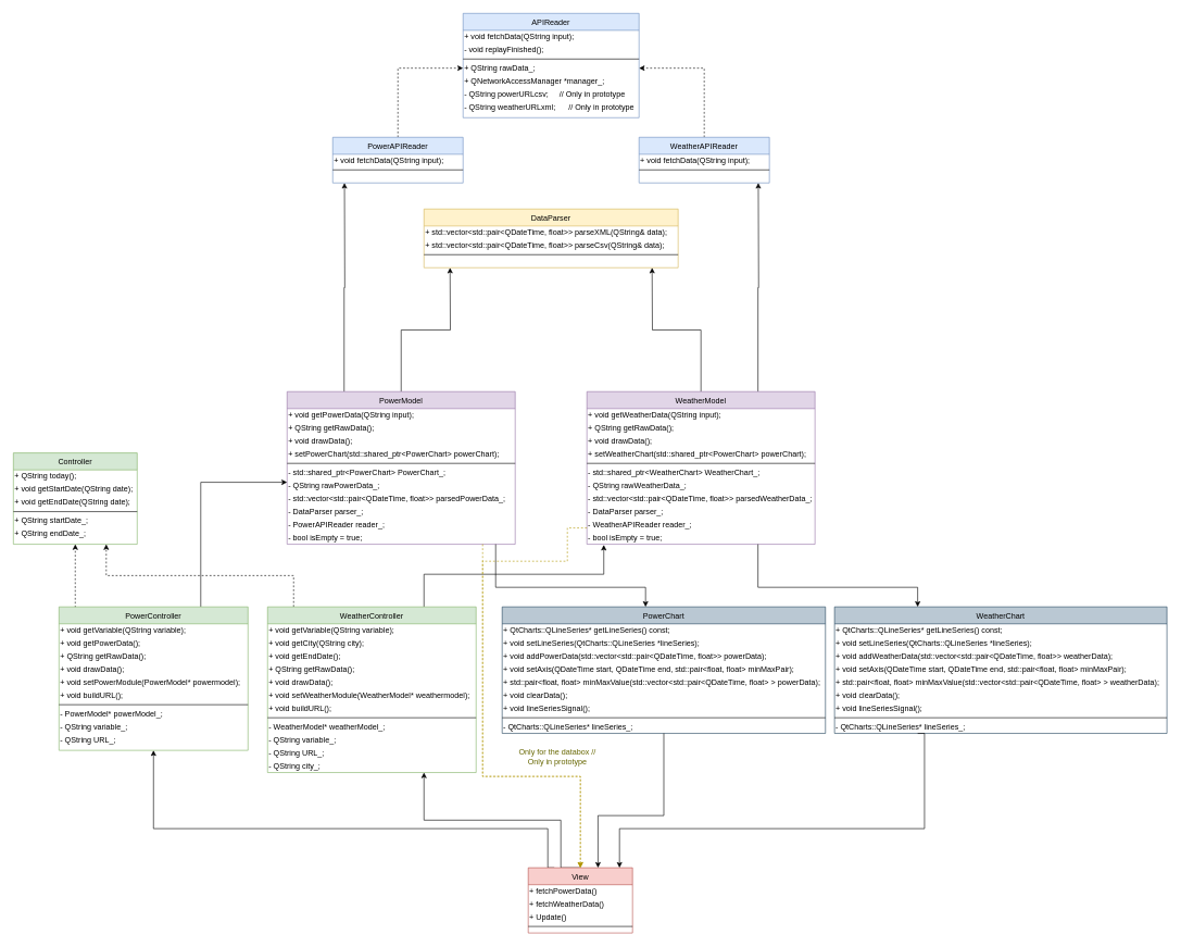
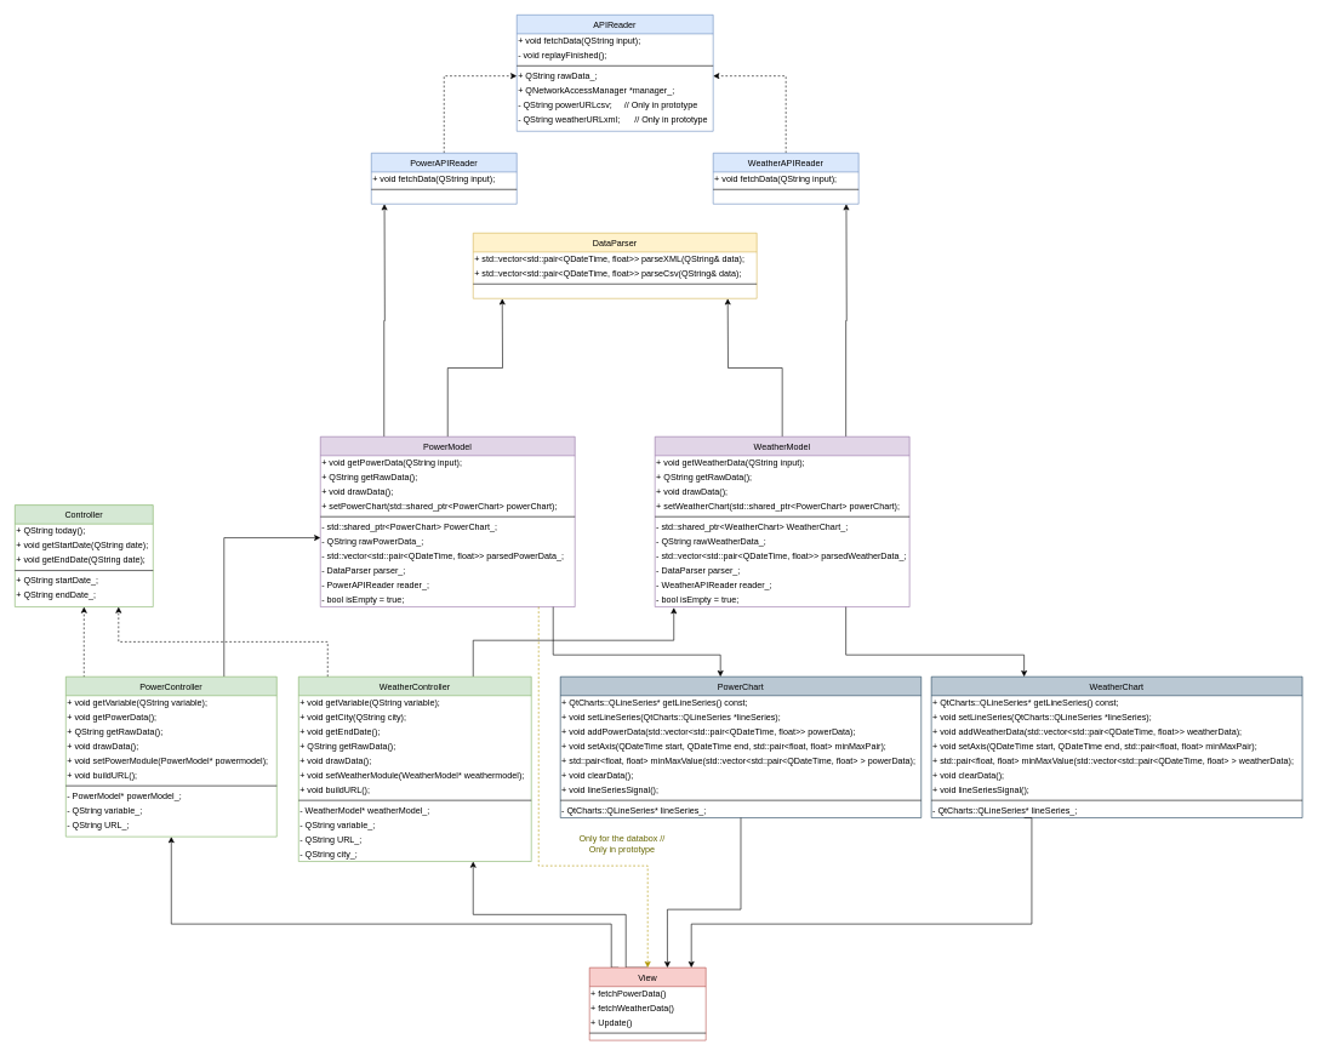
- <mxCell id="117" style="edgeStyle=orthogonalEdgeStyle;rounded=0;orthogonalLoop=1;jettySize=auto;html=1;exitX=0;exitY=0.75;exitDx=0;exitDy=0;entryX=0.5;entryY=0;entryDx=0;entryDy=0;fillColor=#e3c800;strokeColor=#B09500;dashed=1;" edge="1" parent="1" source="78" target="4"><mxGeometry relative="1" as="geometry"><Array as="points"><mxPoint x="870" y="809" /><mxPoint x="870" y="860" /><mxPoint x="740" y="860" /><mxPoint x="740" y="1190" /><mxPoint x="890" y="1190" /></Array></mxGeometry></mxCell>
